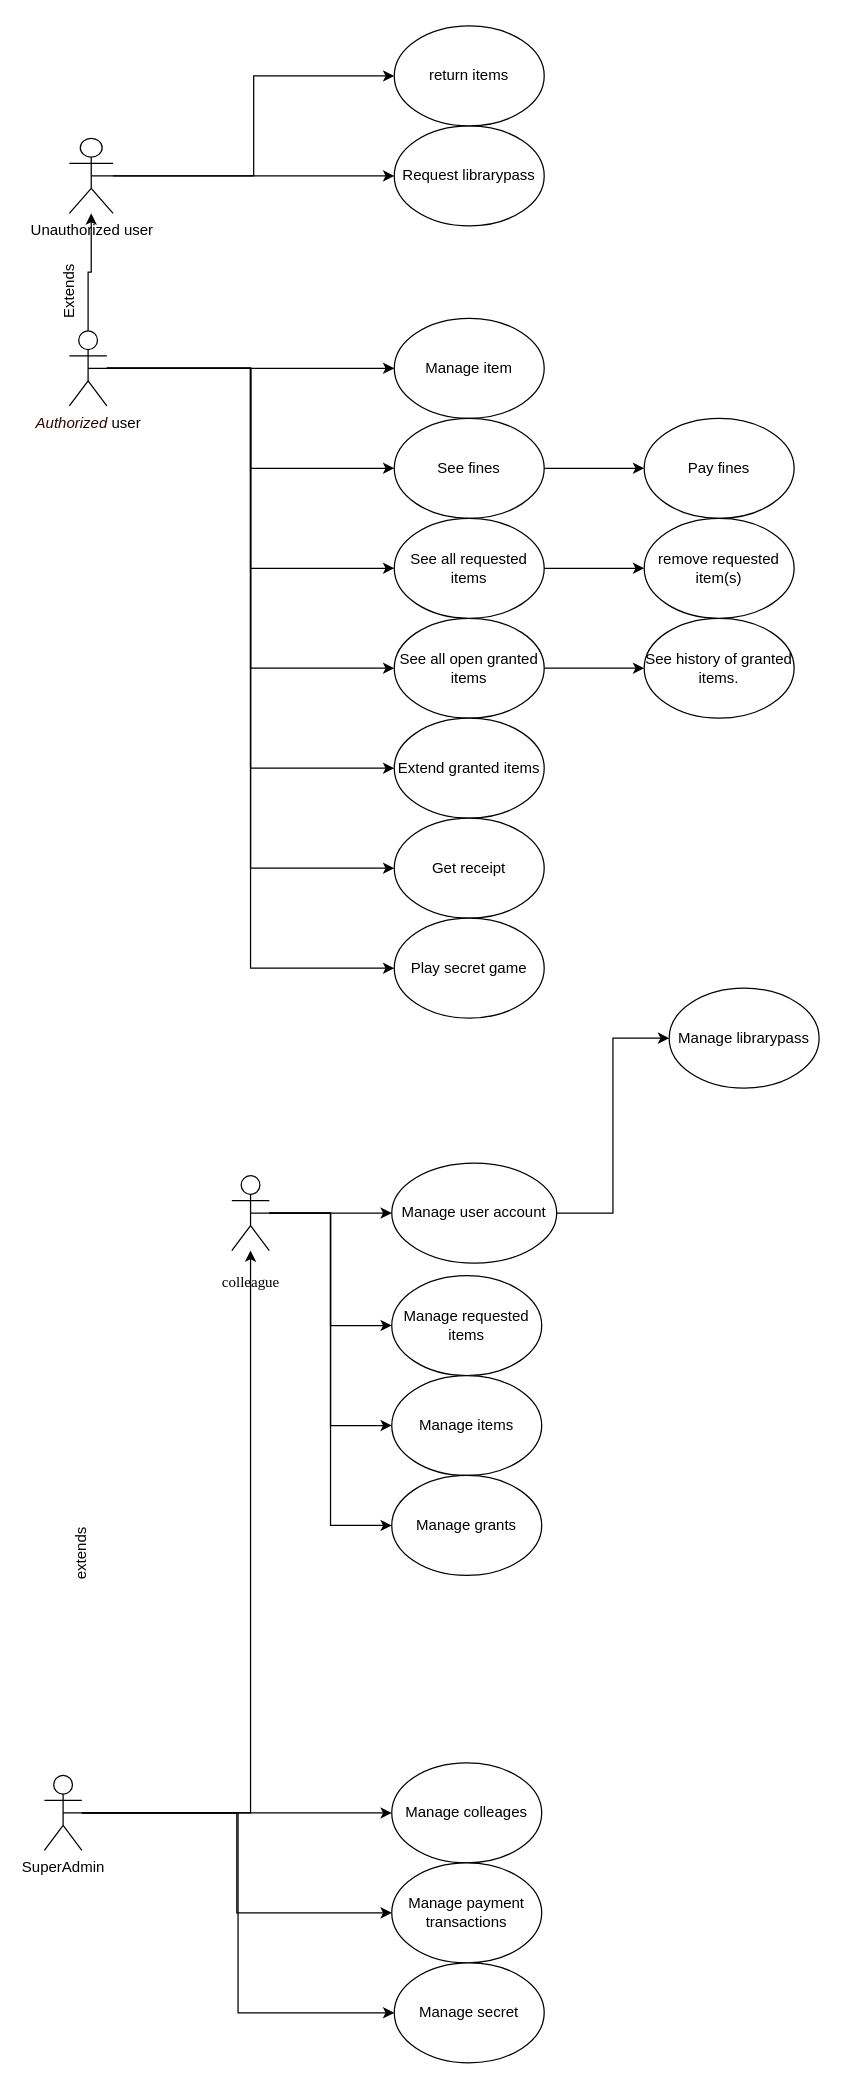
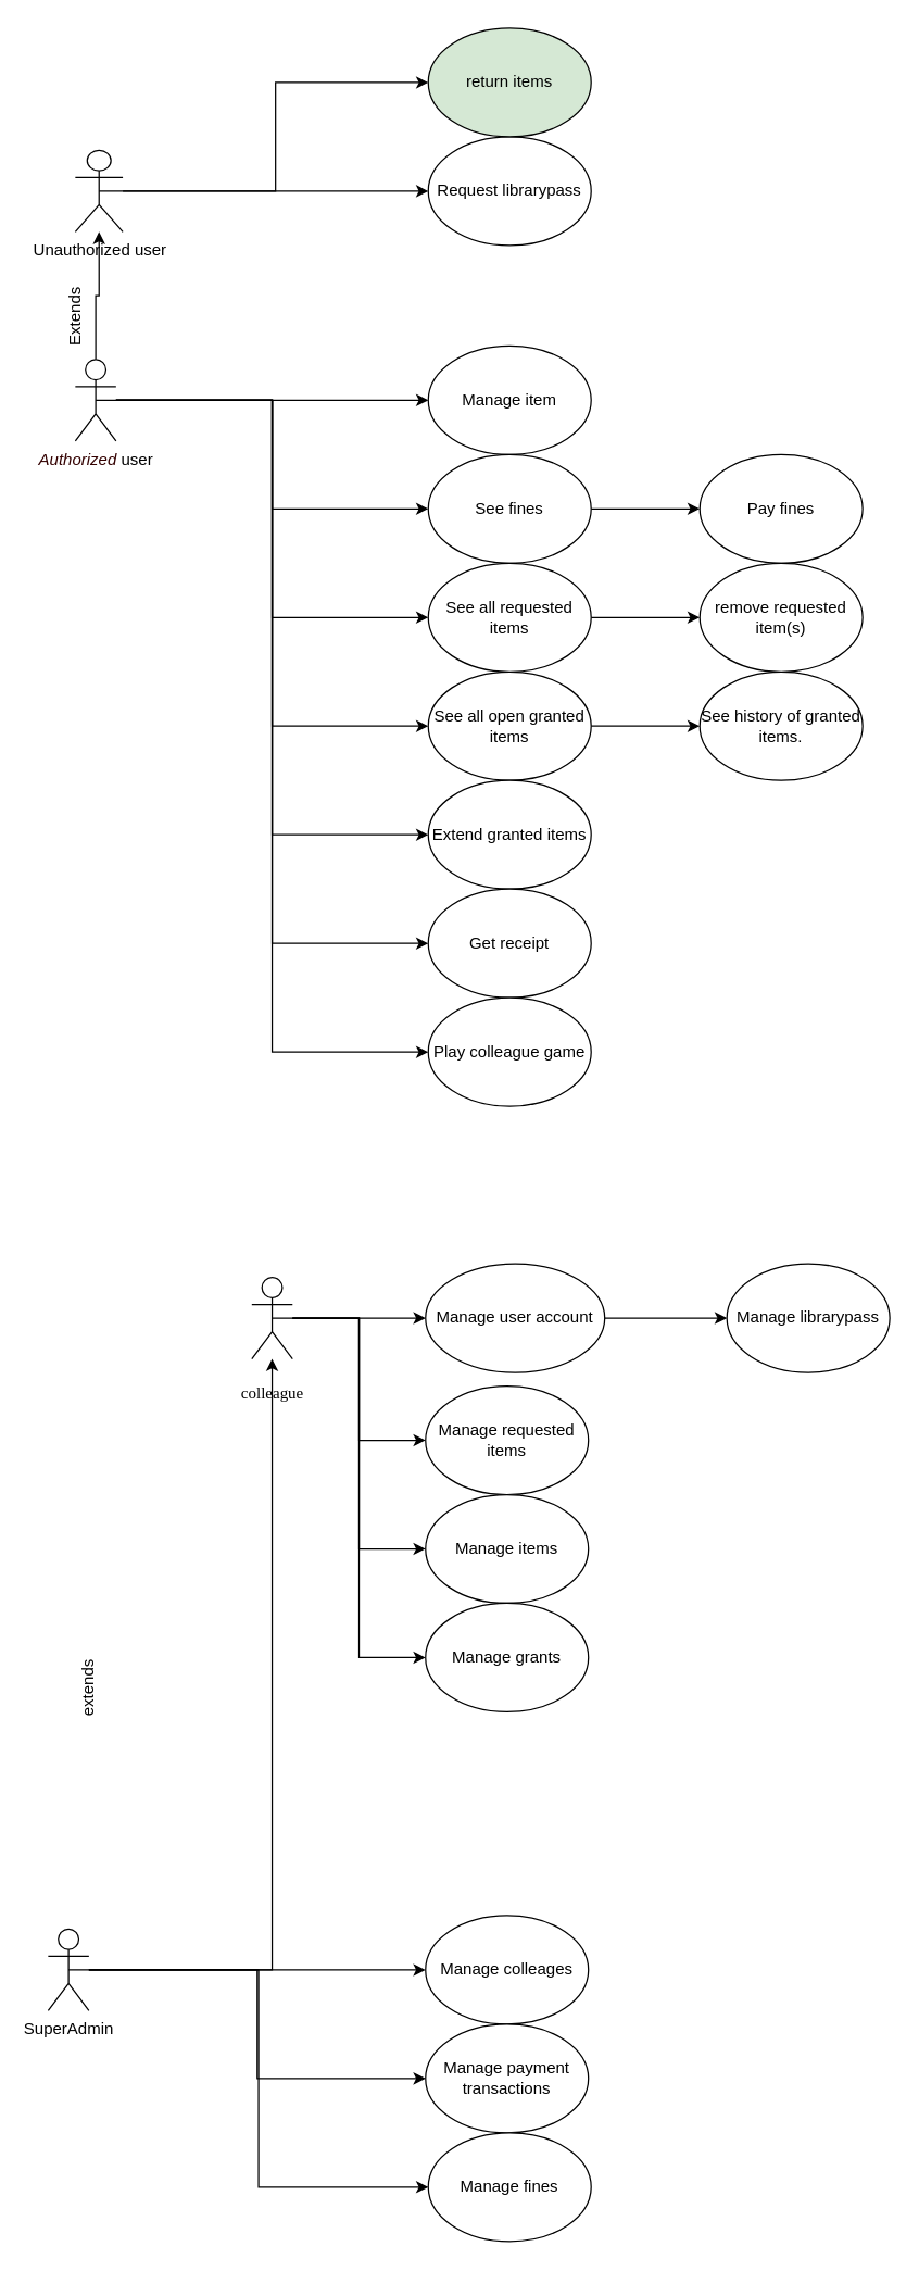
- <mxCell id="28" value="return items" style="ellipse;whiteSpace=wrap;html=1;" vertex="1" parent="1"><mxGeometry x="315" y="20" width="120" height="80" as="geometry" /></mxCell>
+ <mxCell id="28" value="return items" style="ellipse;whiteSpace=wrap;html=1;fillColor=#d5e8d4;" vertex="1" parent="1"><mxGeometry x="315" y="20" width="120" height="80" as="geometry" /></mxCell>
- <mxCell id="35" value="Play secret game" style="ellipse;whiteSpace=wrap;html=1;" vertex="1" parent="1"><mxGeometry x="315" y="734" width="120" height="80" as="geometry" /></mxCell>
+ <mxCell id="35" value="Play colleague game" style="ellipse;whiteSpace=wrap;html=1;" vertex="1" parent="1"><mxGeometry x="315" y="734" width="120" height="80" as="geometry" /></mxCell>
- <mxCell id="36" value="Manage librarypass" style="ellipse;whiteSpace=wrap;html=1;" vertex="1" parent="1"><mxGeometry x="535" y="790" width="120" height="80" as="geometry" /></mxCell>
+ <mxCell id="36" value="Manage librarypass" style="ellipse;whiteSpace=wrap;html=1;" vertex="1" parent="1"><mxGeometry x="535" y="930" width="120" height="80" as="geometry" /></mxCell>
- <mxCell id="48" value="Manage secret" style="ellipse;whiteSpace=wrap;html=1;" vertex="1" parent="1"><mxGeometry x="315" y="1570" width="120" height="80" as="geometry" /></mxCell>
+ <mxCell id="48" value="Manage fines" style="ellipse;whiteSpace=wrap;html=1;" vertex="1" parent="1"><mxGeometry x="315" y="1570" width="120" height="80" as="geometry" /></mxCell>
